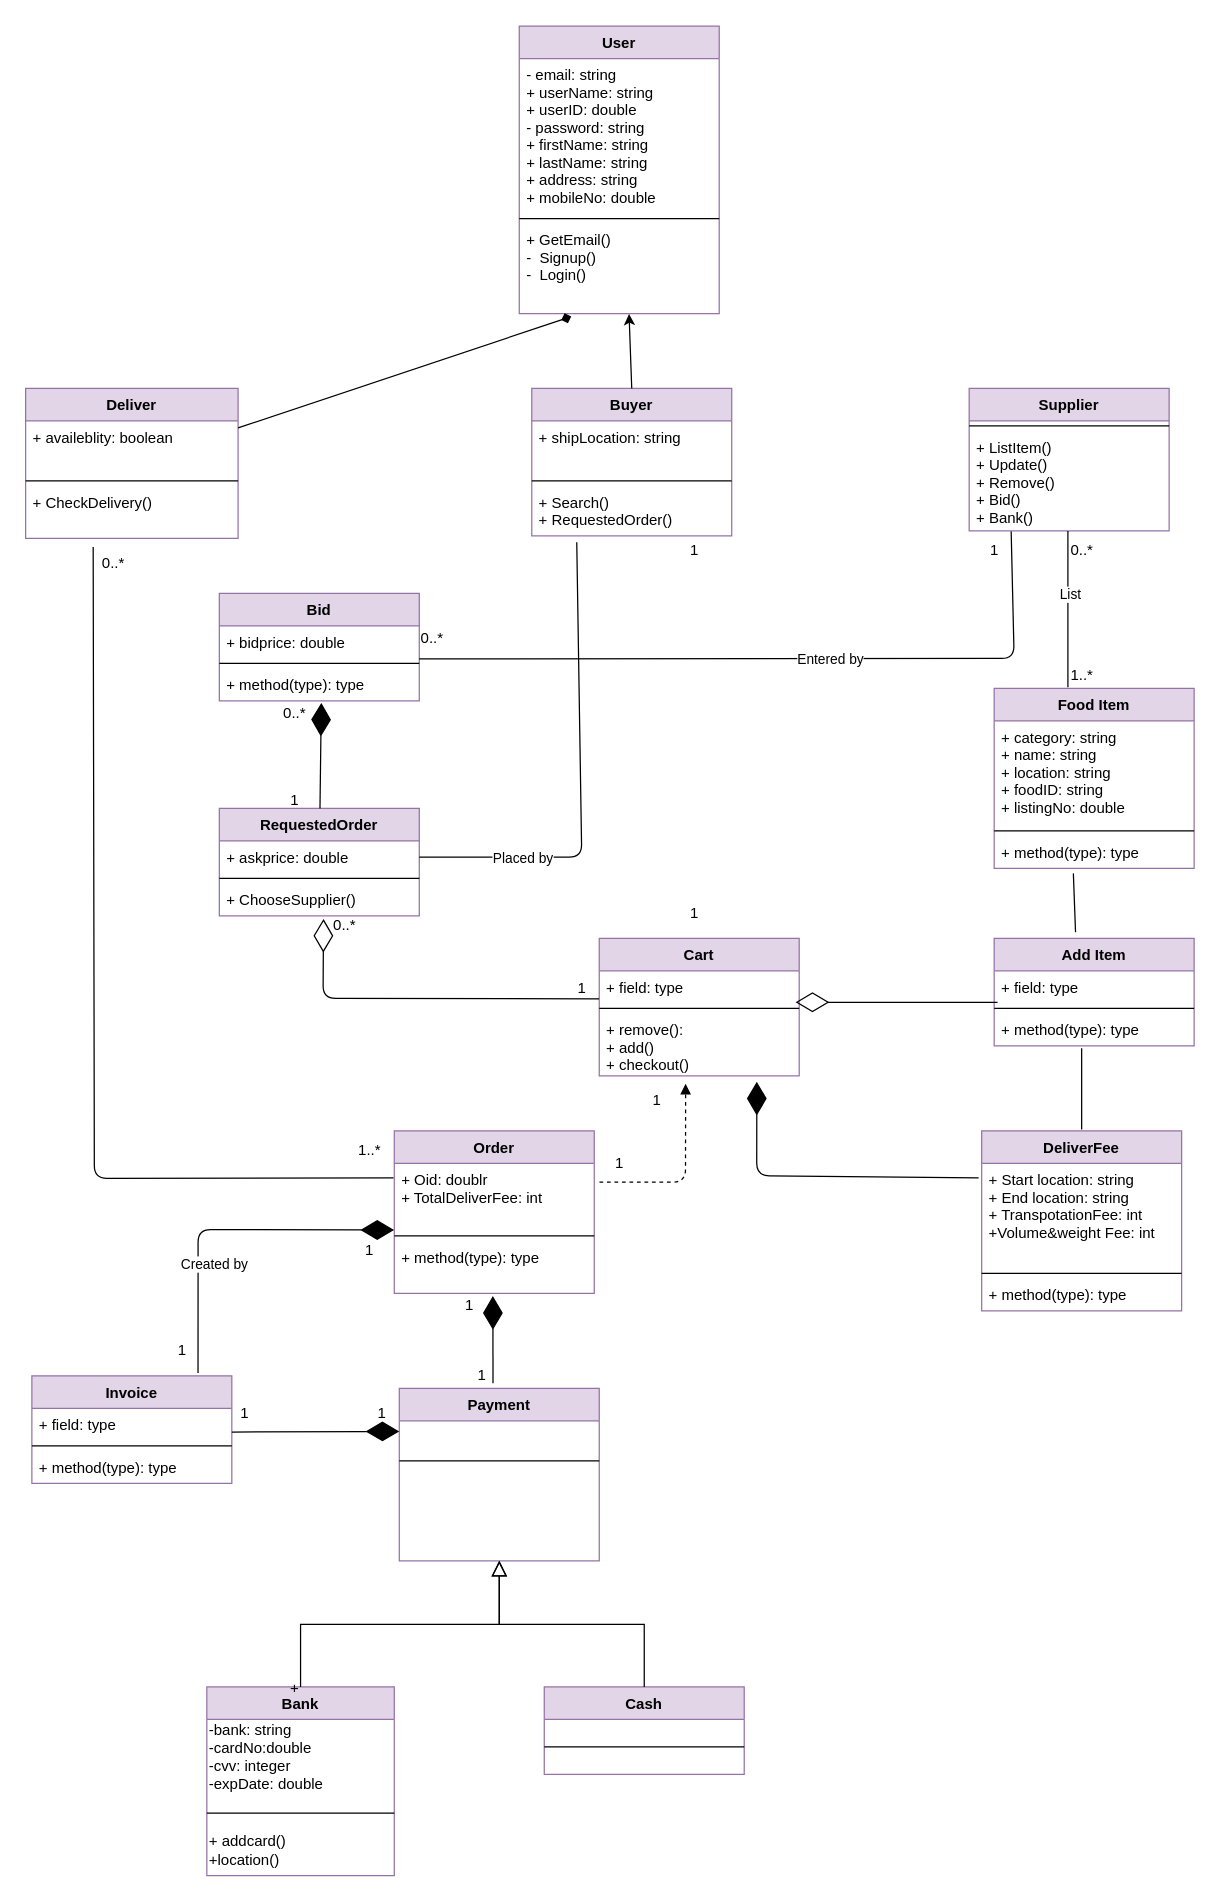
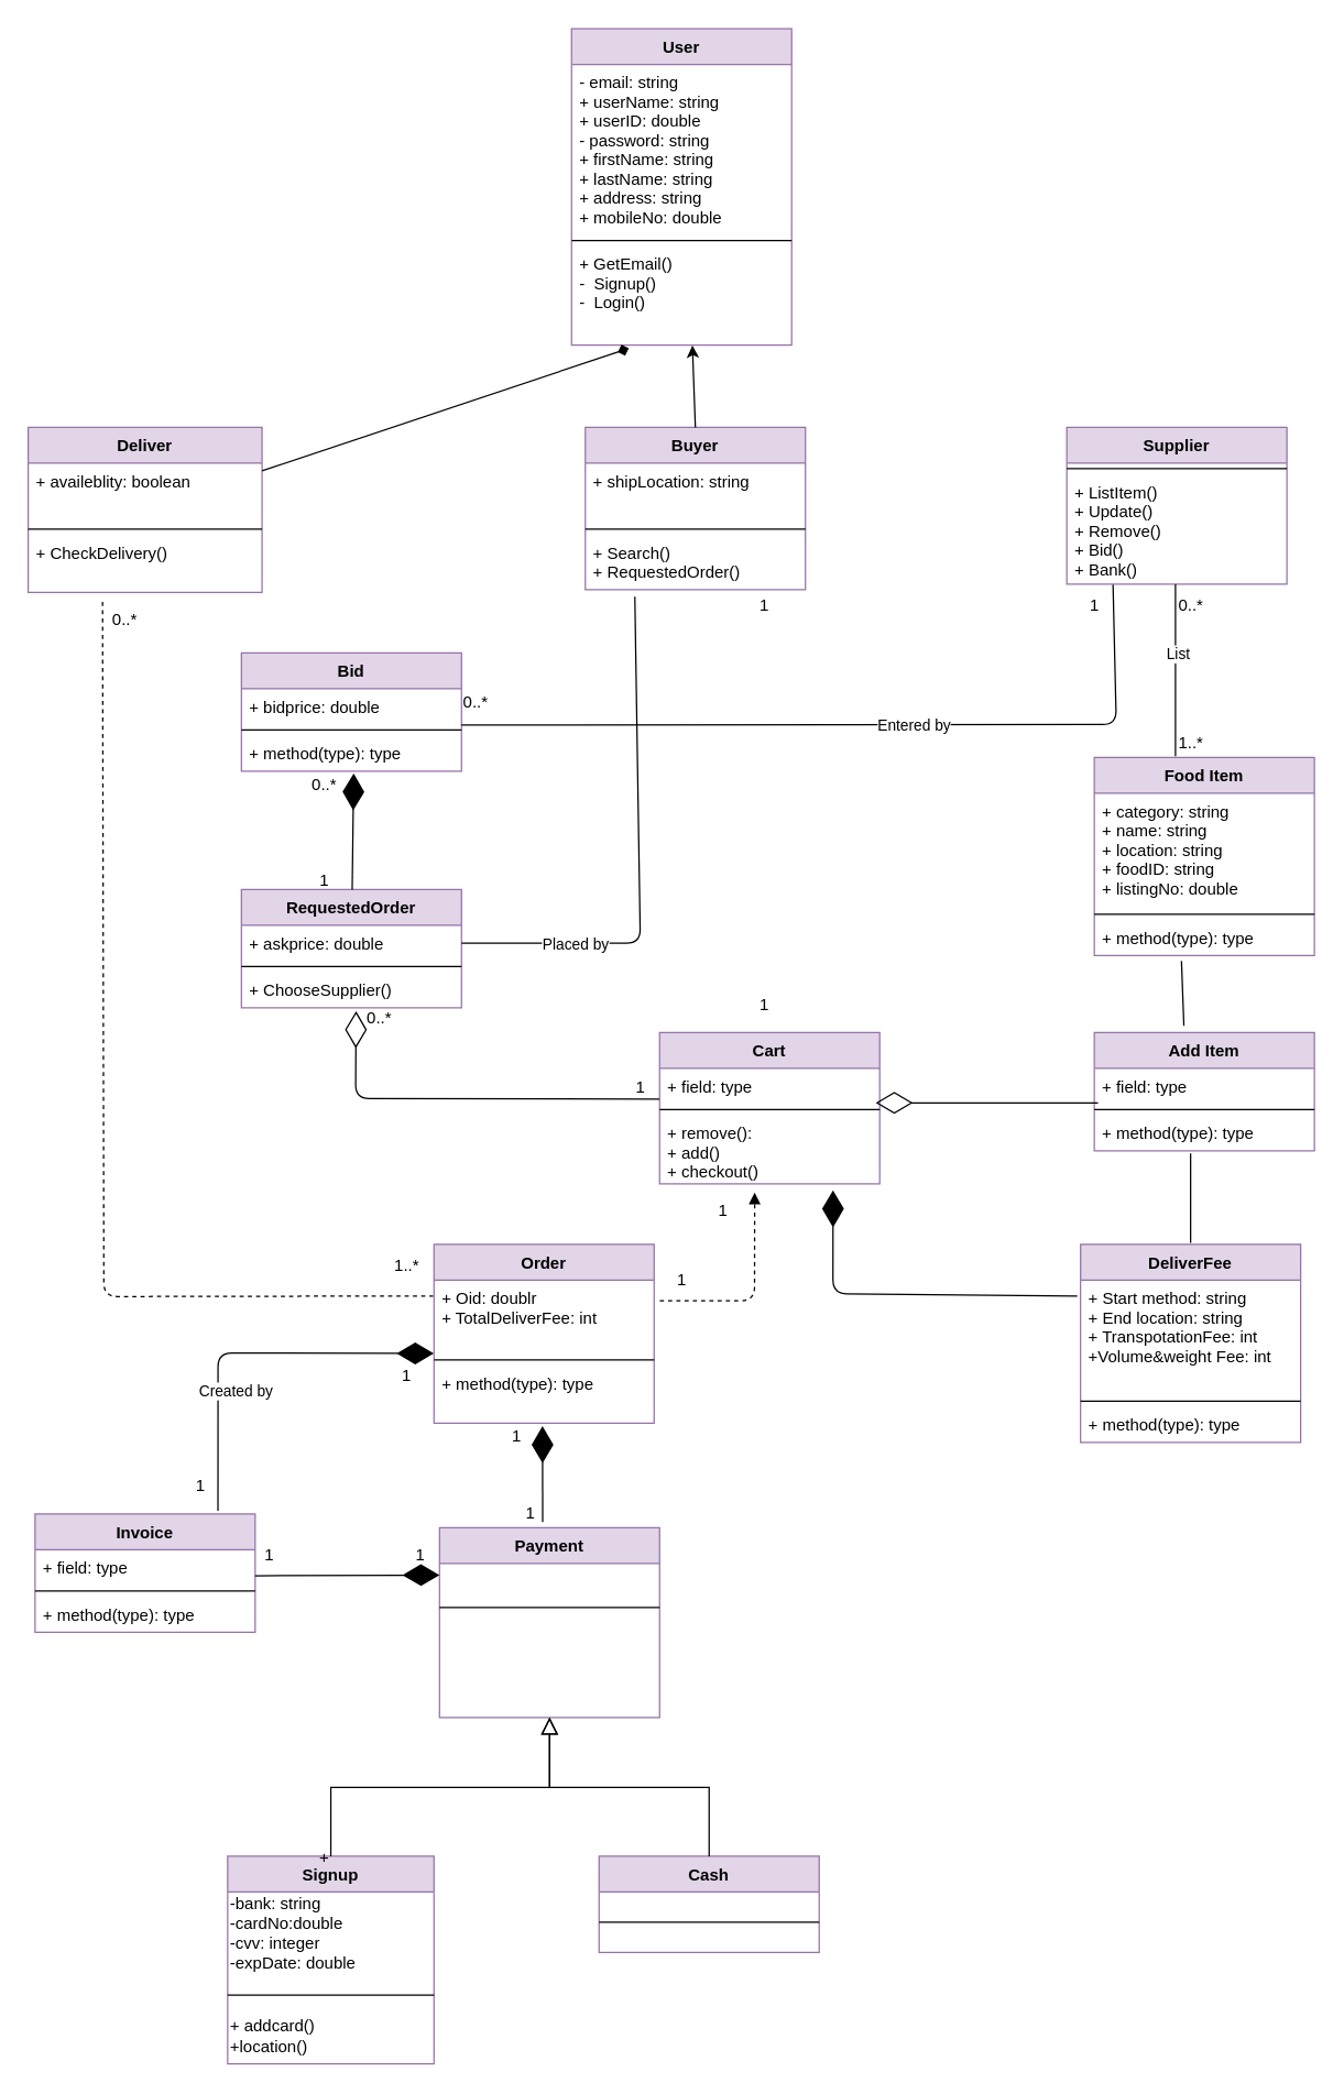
- <mxCell id="73" value="" style="endArrow=none;html=1;exitX=0.318;exitY=1.162;exitDx=0;exitDy=0;exitPerimeter=0;entryX=-0.004;entryY=0.214;entryDx=0;entryDy=0;entryPerimeter=0;" edge="1" parent="1" source="54" target="38"><mxGeometry width="50" height="50" relative="1" as="geometry"><mxPoint x="95" y="410" as="sourcePoint" /><mxPoint x="105" y="680" as="targetPoint" /><Array as="points"><mxPoint x="75" y="942" /></Array></mxGeometry></mxCell>
+ <mxCell id="73" value="" style="endArrow=none;html=1;exitX=0.318;exitY=1.162;exitDx=0;exitDy=0;exitPerimeter=0;entryX=-0.004;entryY=0.214;entryDx=0;entryDy=0;entryPerimeter=0;dashed=1;" edge="1" parent="1" source="54" target="38"><mxGeometry width="50" height="50" relative="1" as="geometry"><mxPoint x="95" y="410" as="sourcePoint" /><mxPoint x="105" y="680" as="targetPoint" /><Array as="points"><mxPoint x="75" y="942" /></Array></mxGeometry></mxCell>
- <mxCell id="30" value="+ Start location: string&#10;+ End location: string&#10;+ TranspotationFee: int&#10;+Volume&amp;weight Fee: int" style="text;strokeColor=none;fillColor=none;align=left;verticalAlign=top;spacingLeft=4;spacingRight=4;overflow=hidden;rotatable=0;points=[[0,0.5],[1,0.5]];portConstraint=eastwest;" vertex="1" parent="29"><mxGeometry y="26" width="160" height="84" as="geometry" /></mxCell>
+ <mxCell id="30" value="+ Start method: string&#10;+ End location: string&#10;+ TranspotationFee: int&#10;+Volume&amp;weight Fee: int" style="text;strokeColor=none;fillColor=none;align=left;verticalAlign=top;spacingLeft=4;spacingRight=4;overflow=hidden;rotatable=0;points=[[0,0.5],[1,0.5]];portConstraint=eastwest;" vertex="1" parent="29"><mxGeometry y="26" width="160" height="84" as="geometry" /></mxCell>
- <mxCell id="4" value="Bank" style="swimlane;fontStyle=1;align=center;verticalAlign=top;childLayout=stackLayout;horizontal=1;startSize=26;horizontalStack=0;resizeParent=1;resizeLast=0;collapsible=1;marginBottom=0;rounded=0;shadow=0;strokeWidth=1;fillColor=#e1d5e7;strokeColor=#9673a6;" parent="1" vertex="1"><mxGeometry x="165" y="1349" width="150" height="151" as="geometry"><mxRectangle x="130" y="380" width="160" height="26" as="alternateBounds" /></mxGeometry></mxCell>
+ <mxCell id="4" value="Signup" style="swimlane;fontStyle=1;align=center;verticalAlign=top;childLayout=stackLayout;horizontal=1;startSize=26;horizontalStack=0;resizeParent=1;resizeLast=0;collapsible=1;marginBottom=0;rounded=0;shadow=0;strokeWidth=1;fillColor=#e1d5e7;strokeColor=#9673a6;" parent="1" vertex="1"><mxGeometry x="165" y="1349" width="150" height="151" as="geometry"><mxRectangle x="130" y="380" width="160" height="26" as="alternateBounds" /></mxGeometry></mxCell>
